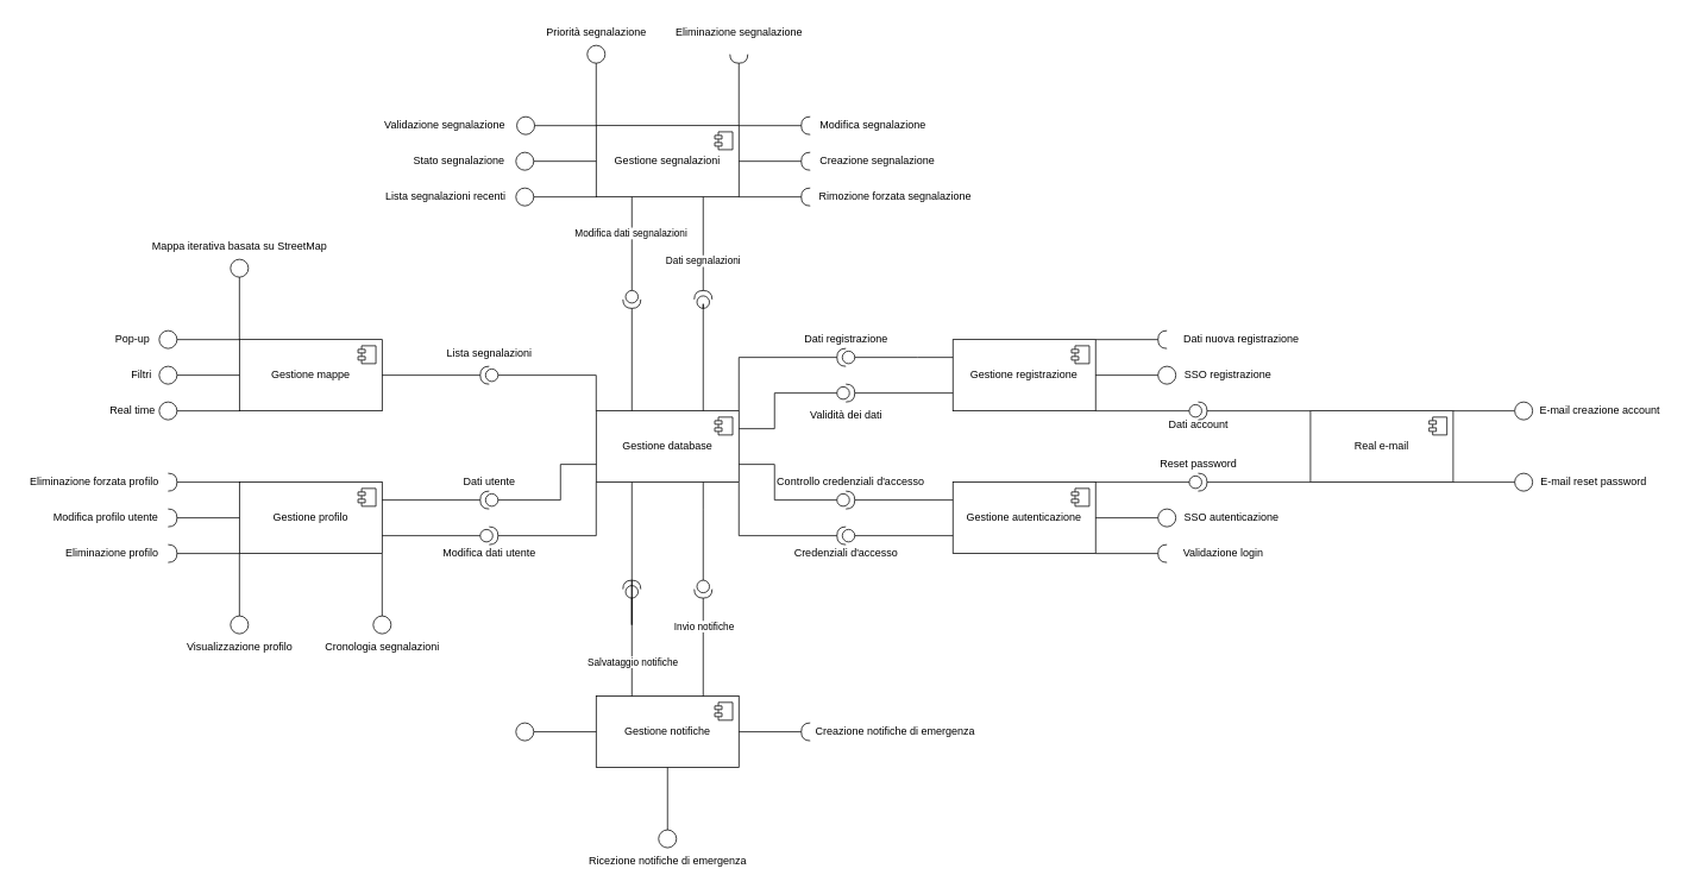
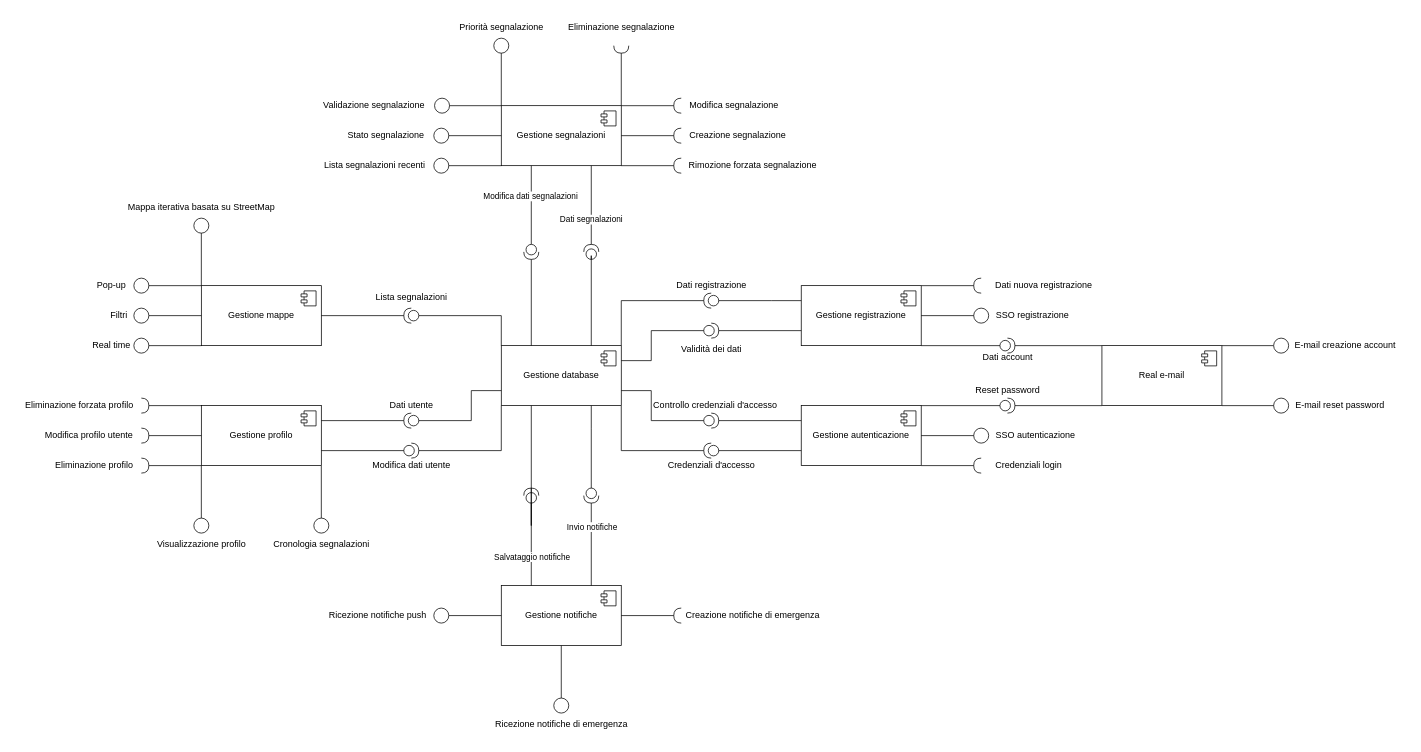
- <mxCell id="21" value="Validazione login" style="text;html=1;align=center;verticalAlign=middle;resizable=0;points=[];autosize=1;strokeColor=none;fillColor=none;" parent="1" vertex="1"><mxGeometry x="1316" y="605" width="110" height="30" as="geometry" /></mxCell>
+ <mxCell id="21" value="Credenziali login" style="text;html=1;align=center;verticalAlign=middle;resizable=0;points=[];autosize=1;strokeColor=none;fillColor=none;" parent="1" vertex="1"><mxGeometry x="1316" y="605" width="110" height="30" as="geometry" /></mxCell>
+ <mxCell id="66" value="Ricezione notifiche push" style="text;html=1;align=center;verticalAlign=middle;resizable=0;points=[];autosize=1;strokeColor=none;fillColor=none;" parent="1" vertex="1"><mxGeometry x="428" y="805" width="150" height="30" as="geometry" /></mxCell>
